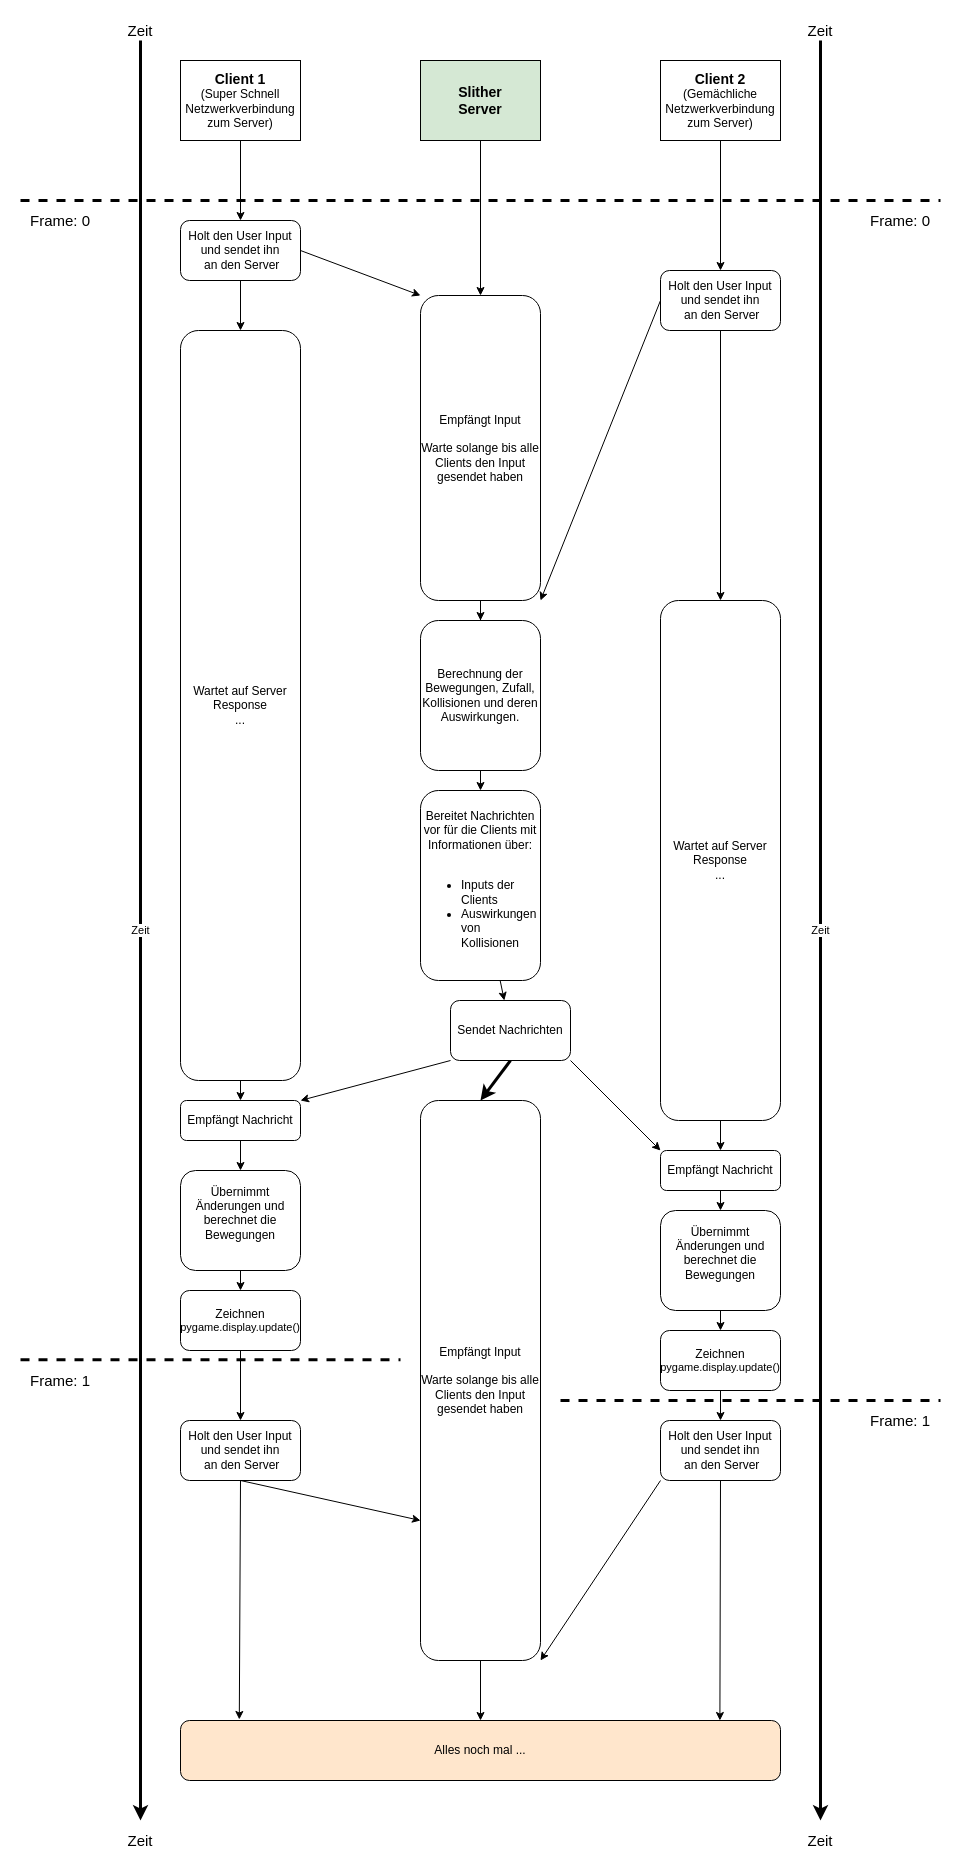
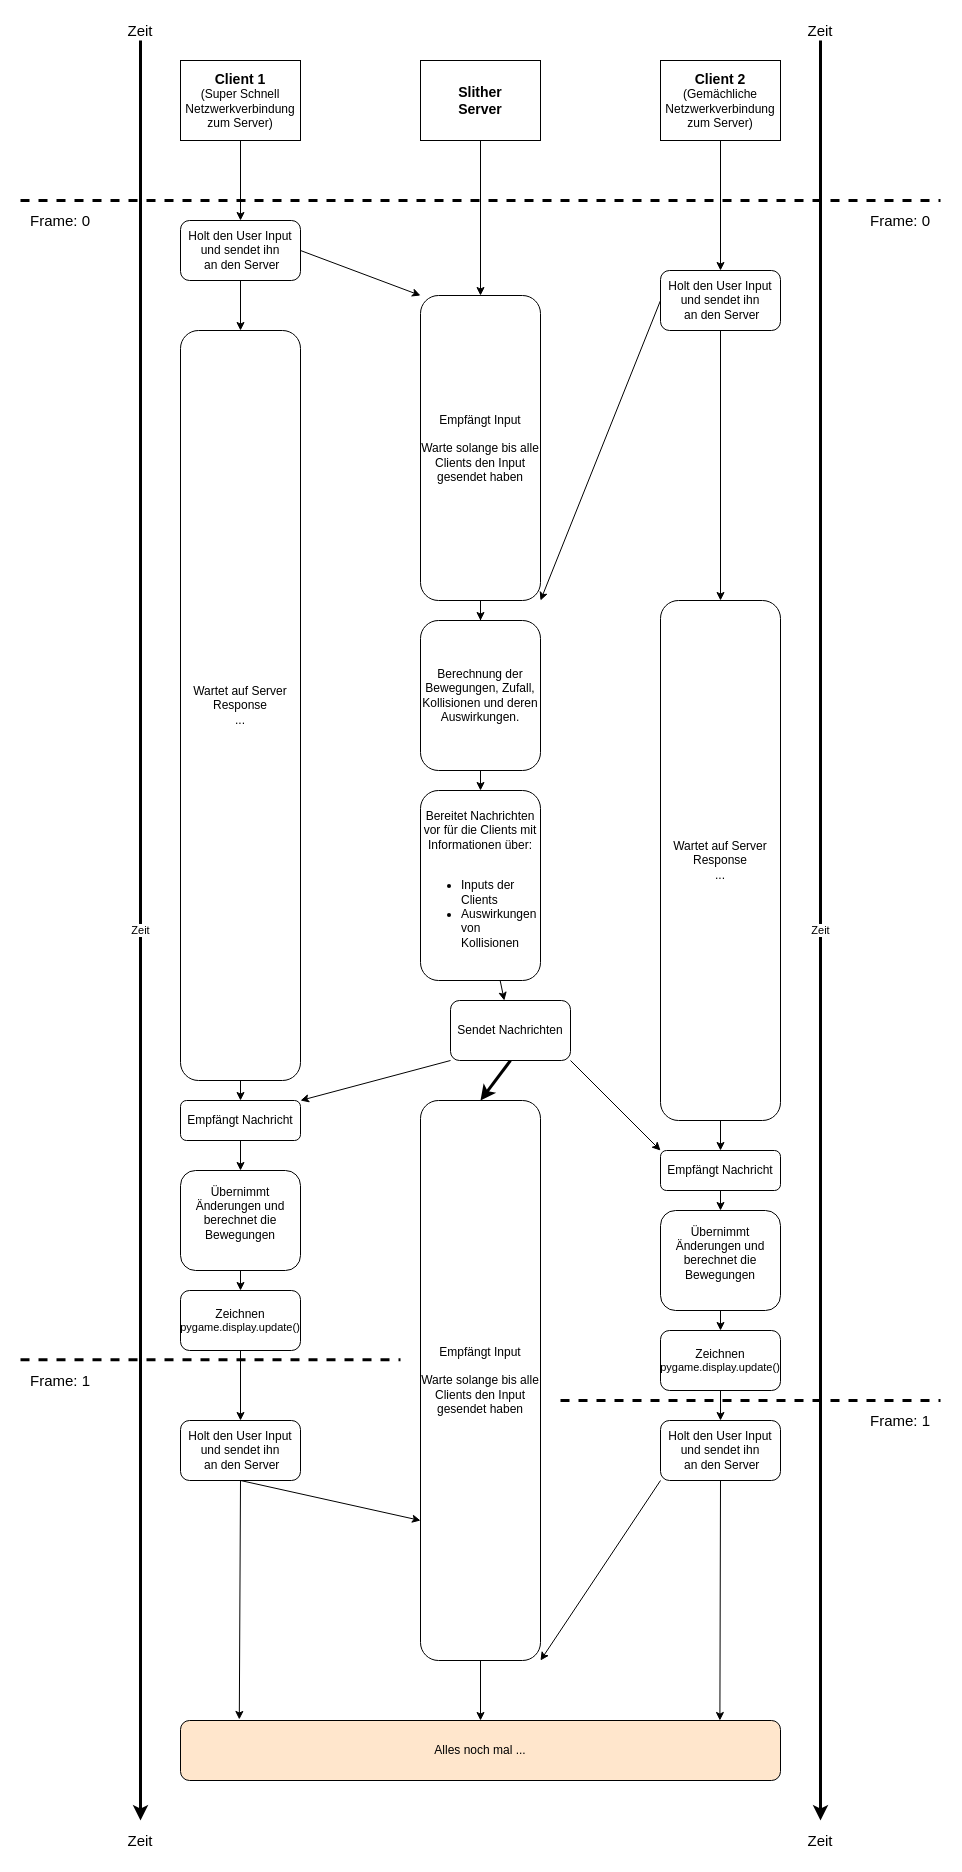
- <mxCell id="7" value="&lt;div style=&quot;font-size: 14px&quot;&gt;&lt;font style=&quot;font-size: 14px&quot;&gt;&lt;b&gt;Slither&lt;br&gt;&lt;/b&gt;&lt;/font&gt;&lt;/div&gt;&lt;div style=&quot;font-size: 14px&quot;&gt;&lt;font style=&quot;font-size: 14px&quot;&gt;&lt;b&gt;Server&lt;/b&gt;&lt;/font&gt;&lt;/div&gt;" style="rounded=0;whiteSpace=wrap;html=1;fillColor=#d5e8d4;" vertex="1" parent="1"><mxGeometry x="420" y="60" width="120" height="80" as="geometry" /></mxCell>
+ <mxCell id="7" value="&lt;div style=&quot;font-size: 14px&quot;&gt;&lt;font style=&quot;font-size: 14px&quot;&gt;&lt;b&gt;Slither&lt;br&gt;&lt;/b&gt;&lt;/font&gt;&lt;/div&gt;&lt;div style=&quot;font-size: 14px&quot;&gt;&lt;font style=&quot;font-size: 14px&quot;&gt;&lt;b&gt;Server&lt;/b&gt;&lt;/font&gt;&lt;/div&gt;" style="rounded=0;whiteSpace=wrap;html=1;" vertex="1" parent="1"><mxGeometry x="420" y="60" width="120" height="80" as="geometry" /></mxCell>
